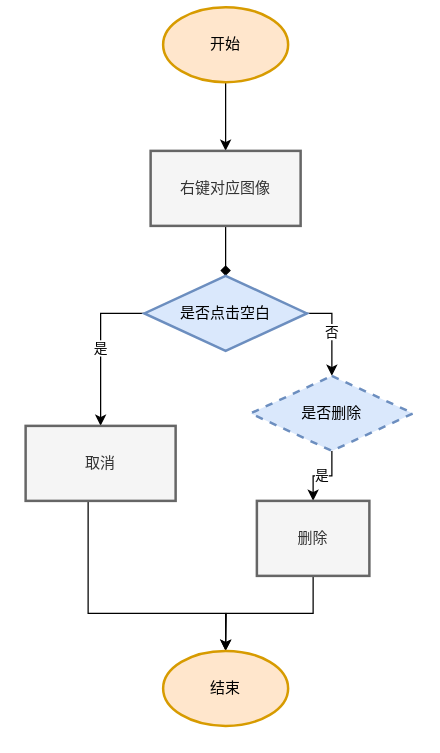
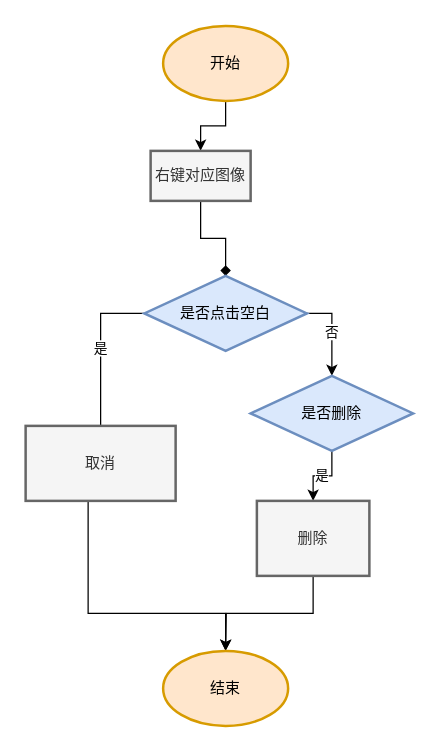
- <mxCell id="3" value="开始" style="strokeWidth=2;html=1;shape=mxgraph.flowchart.start_1;whiteSpace=wrap;fillColor=#ffe6cc;strokeColor=#d79b00;" vertex="1" parent="1"><mxGeometry x="130" y="5" width="100" height="60" as="geometry" /></mxCell>
+ <mxCell id="3" value="开始" style="strokeWidth=2;html=1;shape=mxgraph.flowchart.start_1;whiteSpace=wrap;fillColor=#ffe6cc;strokeColor=#d79b00;" vertex="1" parent="1"><mxGeometry x="130" y="20" width="100" height="60" as="geometry" /></mxCell>
- <mxCell id="5" value="右键对应图像" style="whiteSpace=wrap;html=1;strokeWidth=2;fillColor=#f5f5f5;fontColor=#333333;strokeColor=#666666;" vertex="1" parent="1"><mxGeometry x="120" y="120" width="120" height="60" as="geometry" /></mxCell>
+ <mxCell id="5" value="右键对应图像" style="whiteSpace=wrap;html=1;strokeWidth=2;fillColor=#f5f5f5;fontColor=#333333;strokeColor=#666666;" vertex="1" parent="1"><mxGeometry x="120" y="120" width="80" height="40" as="geometry" /></mxCell>
- <mxCell id="10" value="是否删除" style="rhombus;whiteSpace=wrap;html=1;strokeWidth=2;fillColor=#dae8fc;strokeColor=#6c8ebf;dashed=1;" vertex="1" parent="1"><mxGeometry x="200" y="300" width="130" height="60" as="geometry" /></mxCell>
+ <mxCell id="10" value="是否删除" style="rhombus;whiteSpace=wrap;html=1;strokeWidth=2;fillColor=#dae8fc;strokeColor=#6c8ebf;" vertex="1" parent="1"><mxGeometry x="200" y="300" width="130" height="60" as="geometry" /></mxCell>
- <mxCell id="7" value="是" style="edgeStyle=orthogonalEdgeStyle;rounded=0;orthogonalLoop=1;jettySize=auto;html=1;exitX=0;exitY=0.5;exitDx=0;exitDy=0;" edge="1" parent="1" source="8" target="14"><mxGeometry relative="1" as="geometry" /></mxCell>
+ <mxCell id="7" value="是" style="edgeStyle=orthogonalEdgeStyle;rounded=0;orthogonalLoop=1;jettySize=auto;html=1;exitX=0;exitY=0.5;exitDx=0;exitDy=0;endArrow=none;" edge="1" parent="1" source="8" target="14"><mxGeometry relative="1" as="geometry" /></mxCell>
